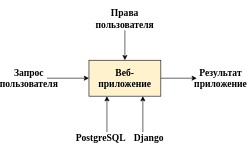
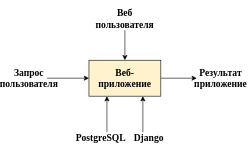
- <mxCell id="10" value="&lt;font face=&quot;Times New Roman&quot; size=&quot;3&quot;&gt;&lt;b&gt;Права&lt;br&gt;пользователя&lt;br&gt;&lt;/b&gt;&lt;/font&gt;" style="text;html=1;strokeColor=none;fillColor=none;align=center;verticalAlign=middle;whiteSpace=wrap;rounded=0;" vertex="1" parent="1"><mxGeometry x="180" y="20" width="40" height="20" as="geometry" /></mxCell>
+ <mxCell id="10" value="&lt;font face=&quot;Times New Roman&quot; size=&quot;3&quot;&gt;&lt;b&gt;Веб&lt;br&gt;пользователя&lt;br&gt;&lt;/b&gt;&lt;/font&gt;" style="text;html=1;strokeColor=none;fillColor=none;align=center;verticalAlign=middle;whiteSpace=wrap;rounded=0;" vertex="1" parent="1"><mxGeometry x="180" y="20" width="40" height="20" as="geometry" /></mxCell>
